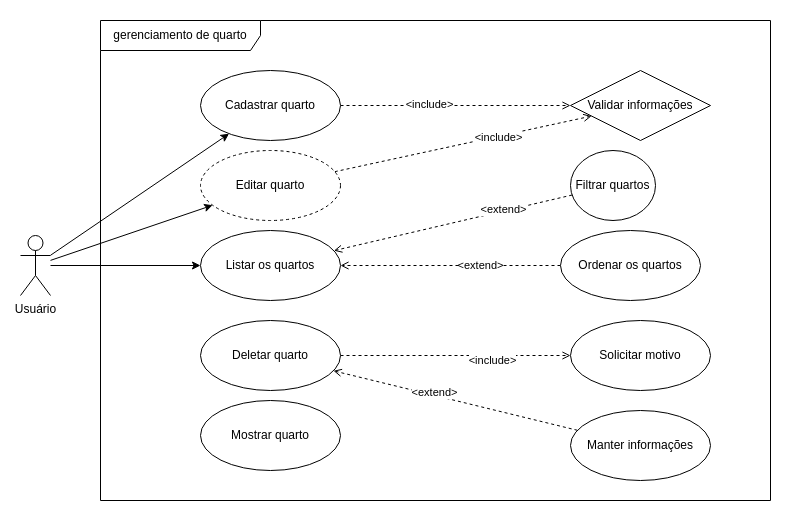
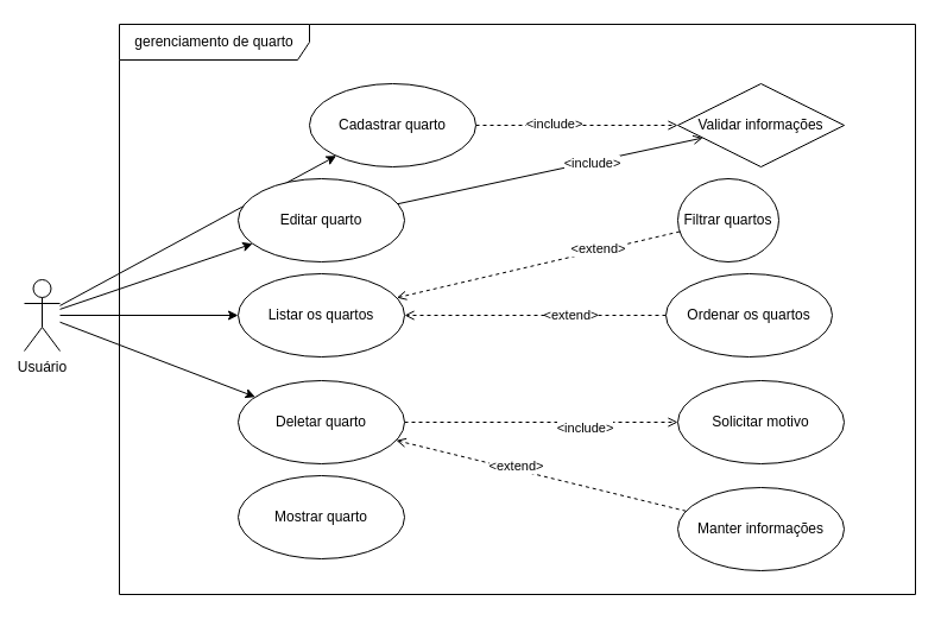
- <mxCell id="10" value="Cadastrar quarto" style="ellipse;whiteSpace=wrap;html=1;" vertex="1" parent="1"><mxGeometry x="200" y="70" width="140" height="70" as="geometry" /></mxCell>
+ <mxCell id="10" value="Cadastrar quarto" style="ellipse;whiteSpace=wrap;html=1;" vertex="1" parent="1"><mxGeometry x="260" y="70" width="140" height="70" as="geometry" /></mxCell>
- <mxCell id="18" style="edgeStyle=none;html=1;dashed=1;endArrow=open;endFill=0;" edge="1" parent="1" source="20" target="21"><mxGeometry relative="1" as="geometry" /></mxCell>
+ <mxCell id="18" style="edgeStyle=none;html=1;dashed=0;endArrow=open;endFill=0;" edge="1" parent="1" source="20" target="21"><mxGeometry relative="1" as="geometry" /></mxCell>
- <mxCell id="20" value="Editar quarto" style="ellipse;whiteSpace=wrap;html=1;dashed=1;" vertex="1" parent="1"><mxGeometry x="200" y="150" width="140" height="70" as="geometry" /></mxCell>
+ <mxCell id="20" value="Editar quarto" style="ellipse;whiteSpace=wrap;html=1;" vertex="1" parent="1"><mxGeometry x="200" y="150" width="140" height="70" as="geometry" /></mxCell>
+ <mxCell id="5" style="edgeStyle=none;html=1;endArrow=classic;endFill=1;" edge="1" parent="1" source="6" target="24"><mxGeometry relative="1" as="geometry" /></mxCell>
